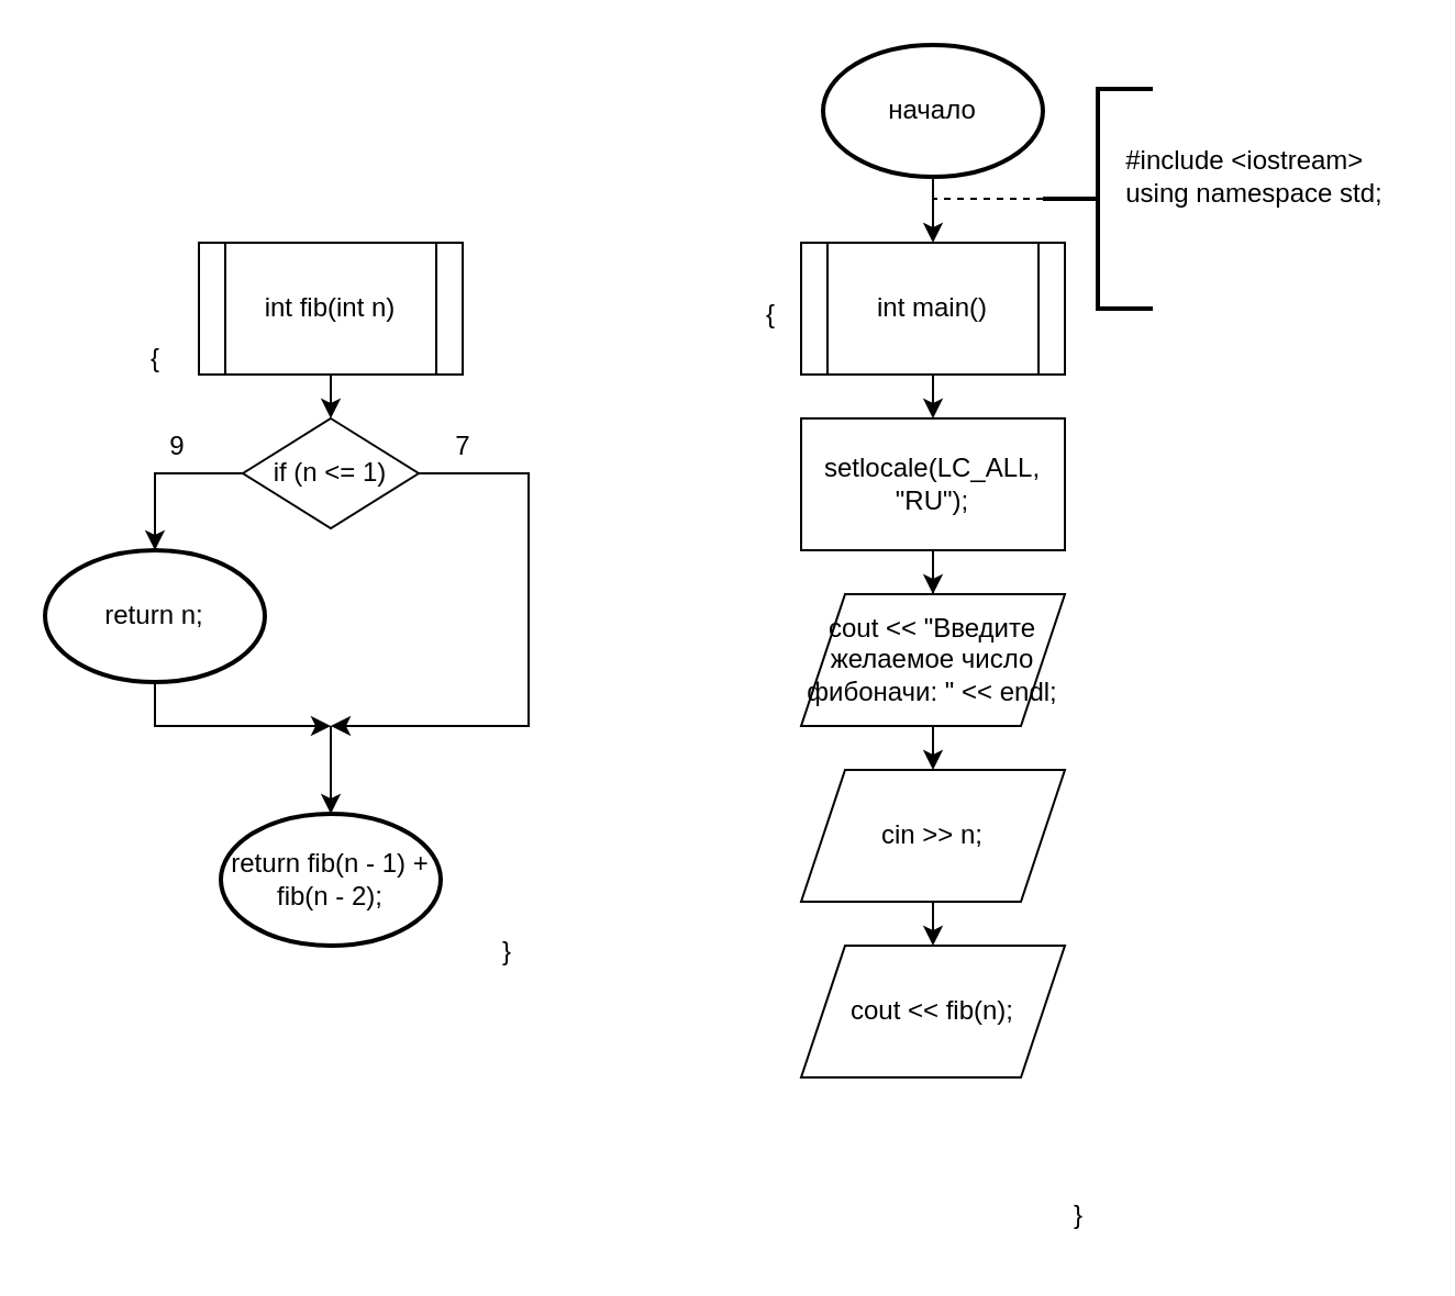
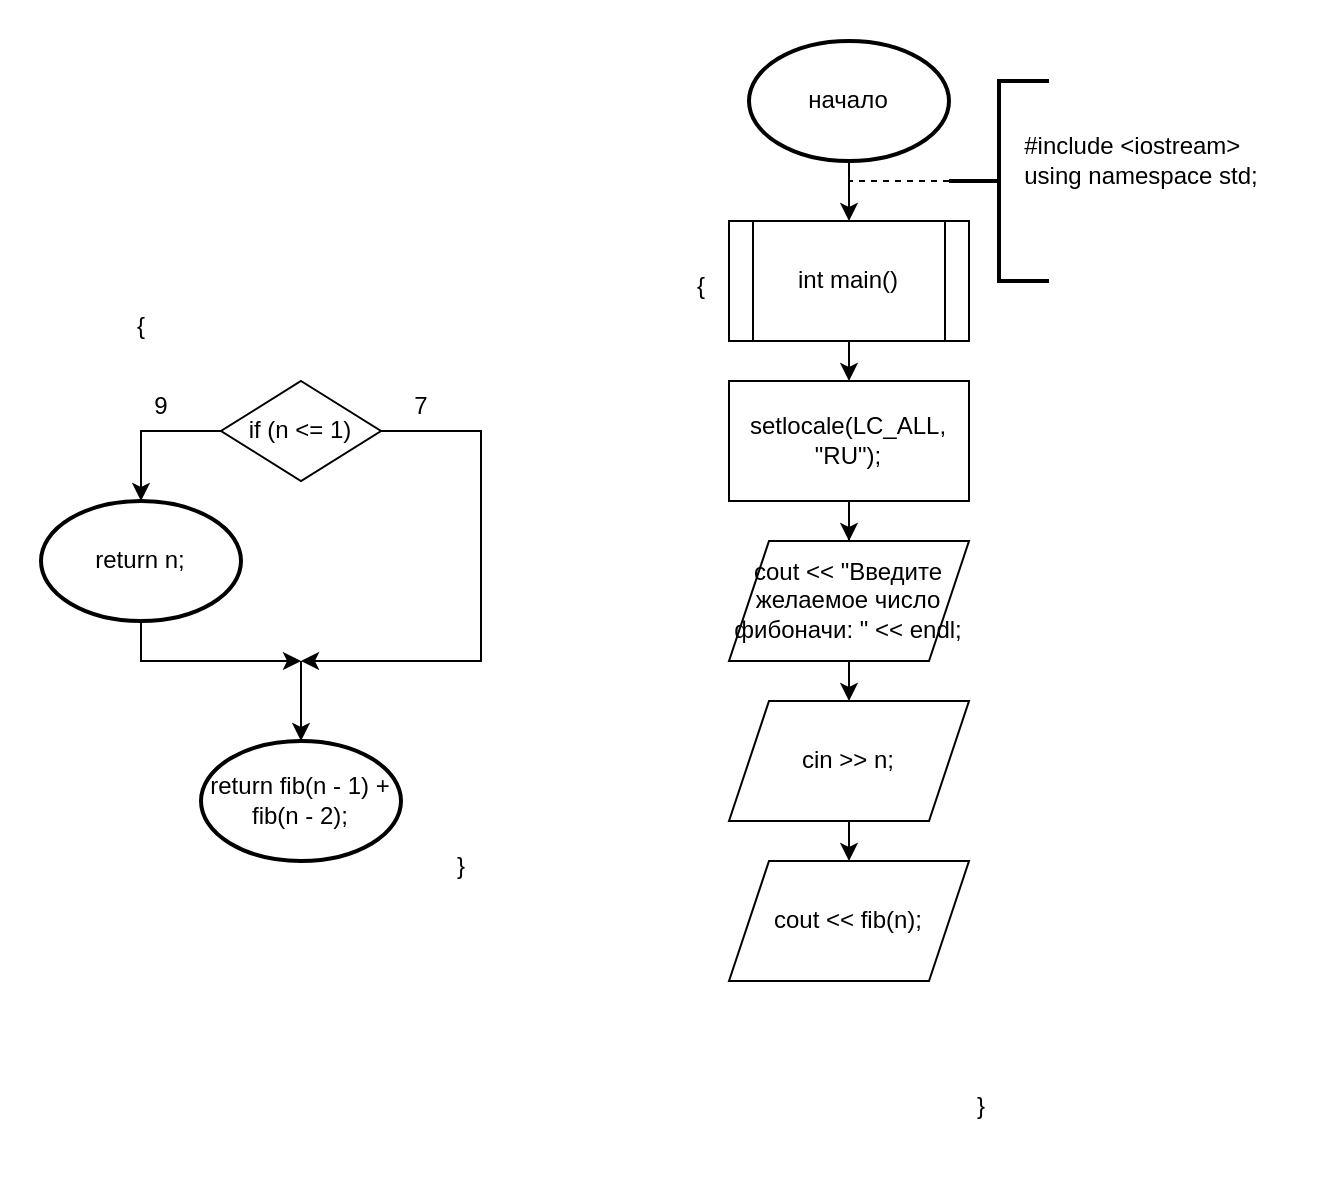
- <mxCell id="17" value="int fib(int n)" style="shape=process;whiteSpace=wrap;html=1;backgroundOutline=1;" vertex="1" parent="1"><mxGeometry x="90" y="110" width="120" height="60" as="geometry" /></mxCell>
- <mxCell id="16" style="edgeStyle=orthogonalEdgeStyle;rounded=0;orthogonalLoop=1;jettySize=auto;html=1;exitX=0.5;exitY=1;exitDx=0;exitDy=0;entryX=0.5;entryY=0;entryDx=0;entryDy=0;" edge="1" parent="1" source="17" target="19"><mxGeometry relative="1" as="geometry" /></mxCell>
